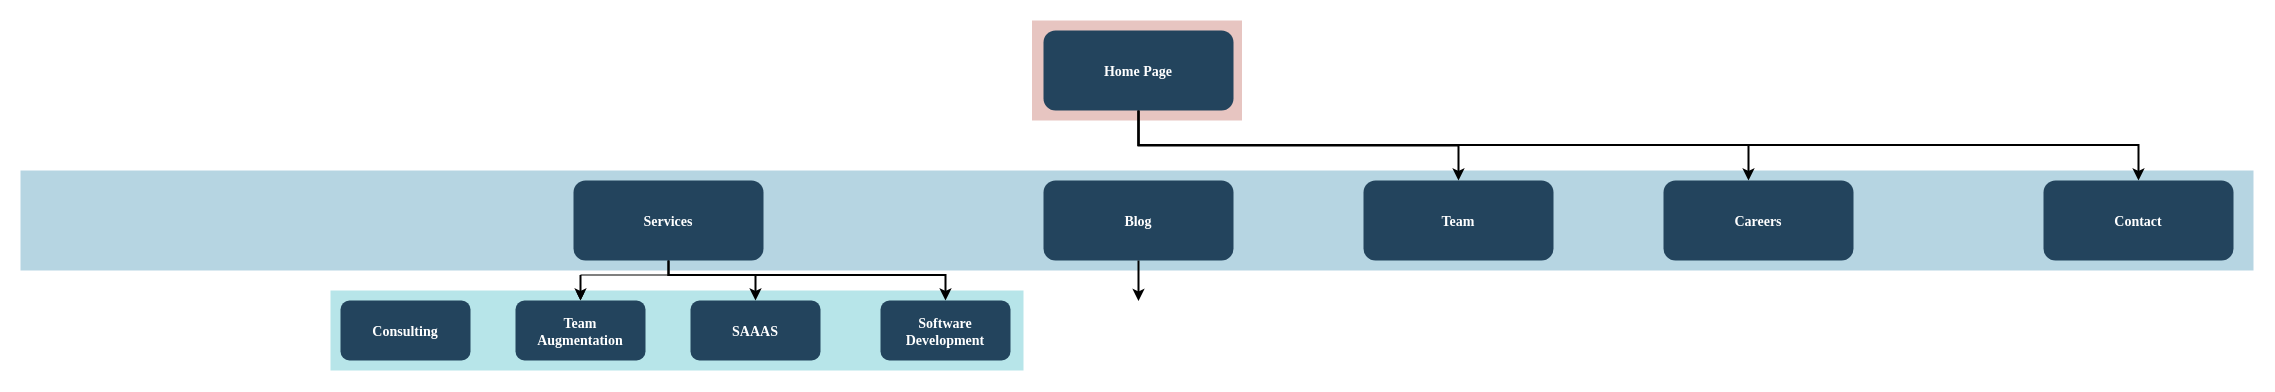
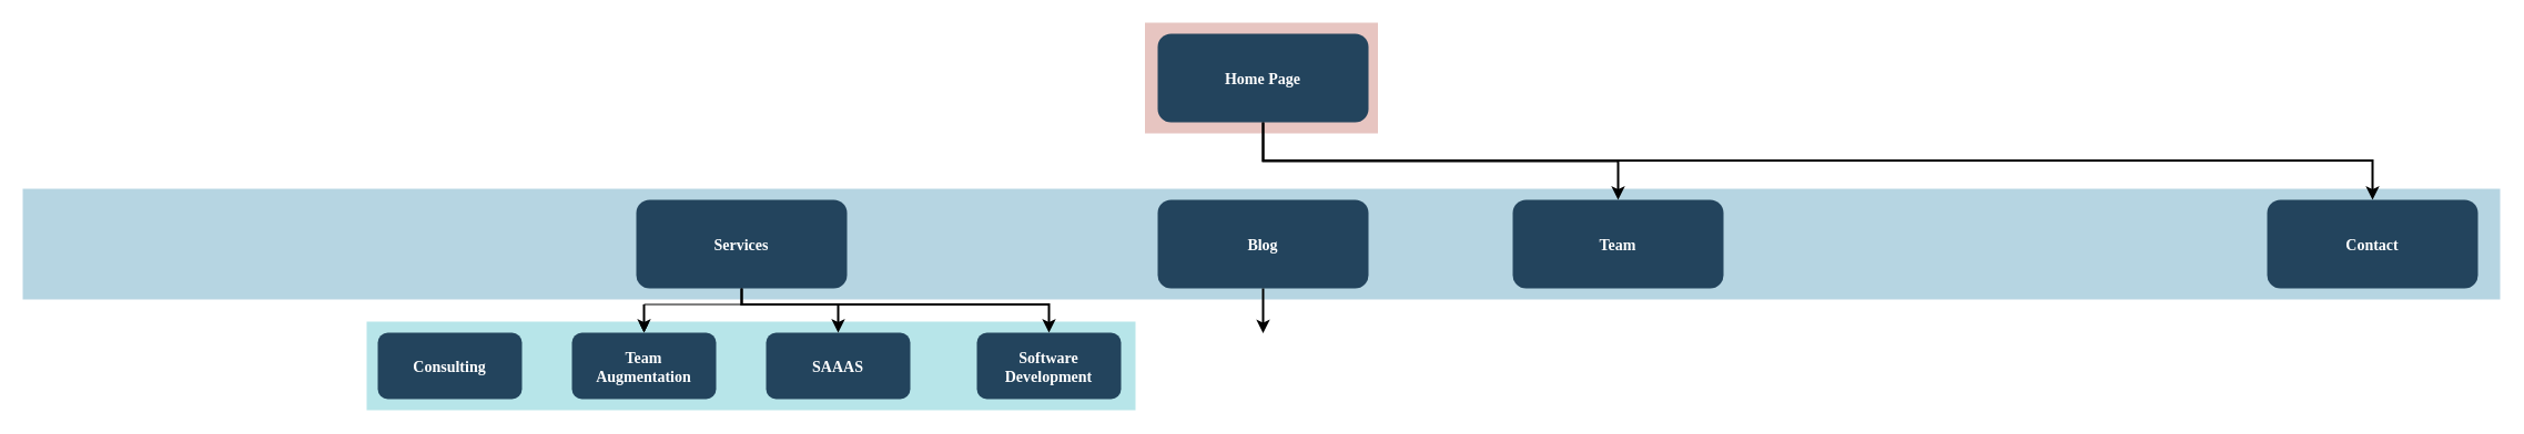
- <mxCell id="5" style="edgeStyle=orthogonalEdgeStyle;rounded=0;orthogonalLoop=1;jettySize=auto;html=1;strokeWidth=2;" parent="1" source="7" target="20" edge="1"><mxGeometry relative="1" as="geometry"><Array as="points"><mxPoint x="1138" y="144.5" /><mxPoint x="1748" y="144.5" /></Array></mxGeometry></mxCell>
- <mxCell id="20" value="Careers" style="rounded=1;fillColor=#23445D;gradientColor=none;strokeColor=none;fontColor=#FFFFFF;fontStyle=1;fontFamily=Tahoma;fontSize=14" parent="1" vertex="1"><mxGeometry x="1663" y="180" width="190" height="80" as="geometry" /></mxCell>
